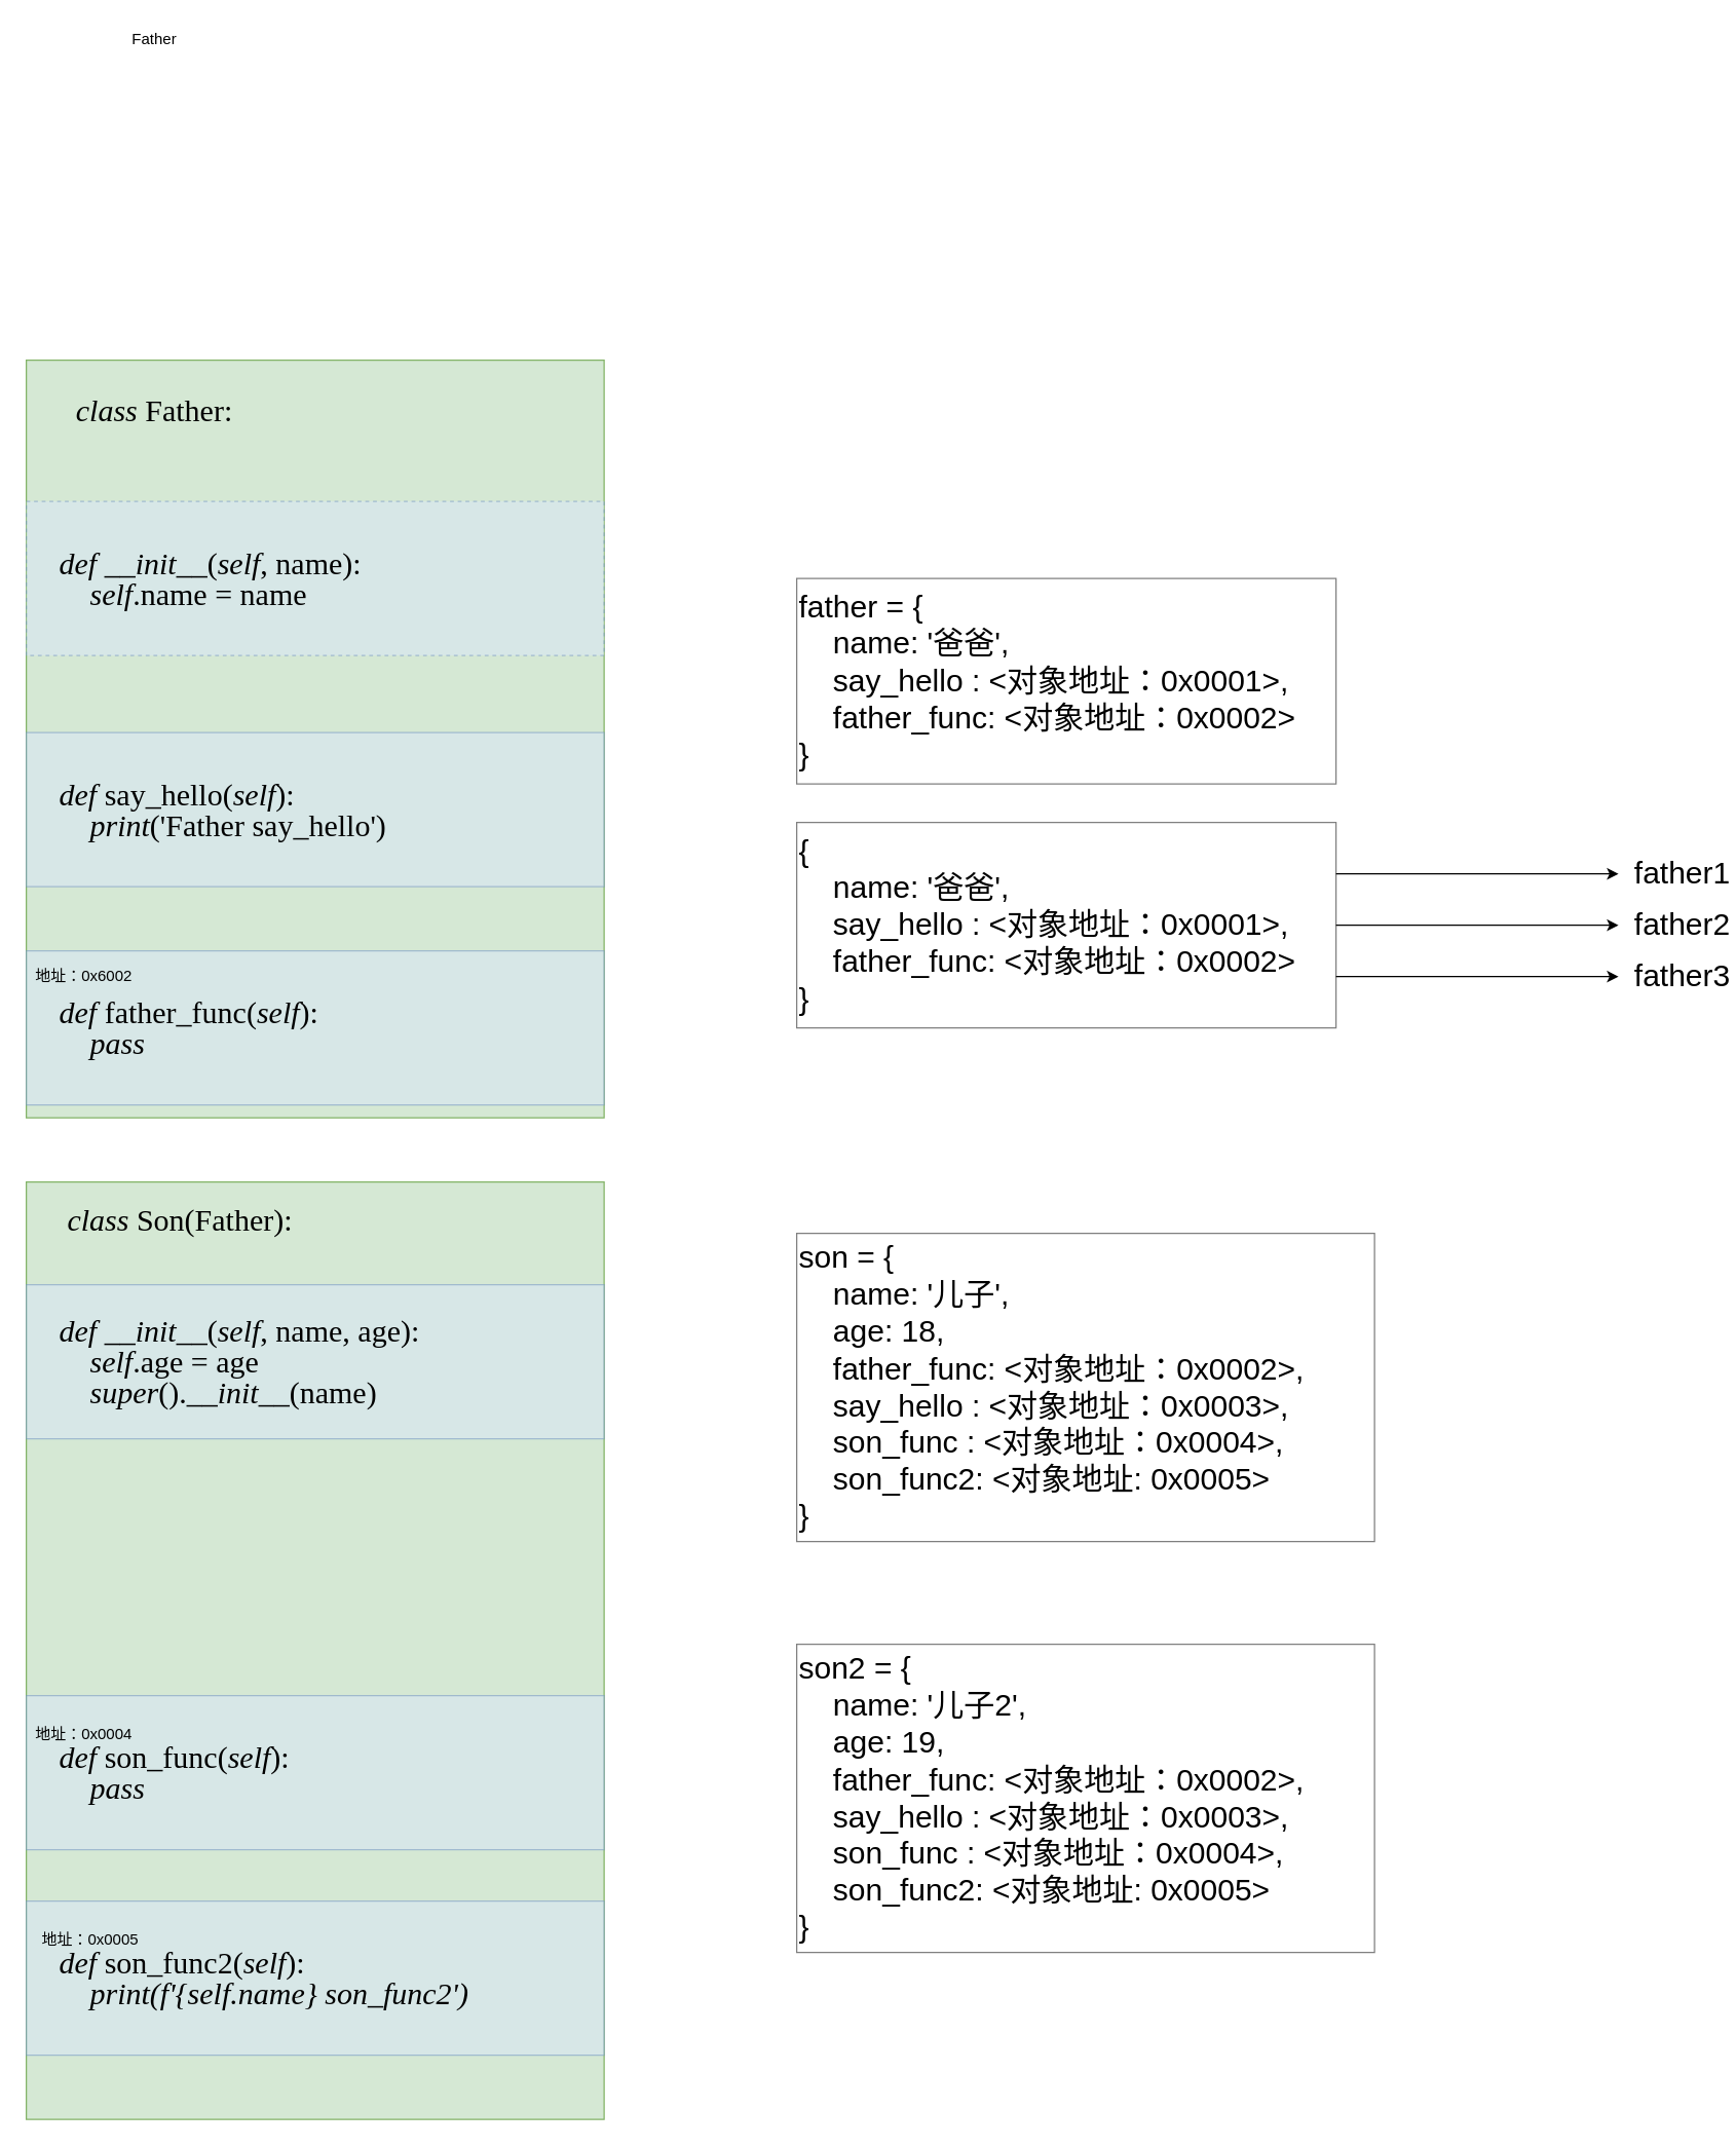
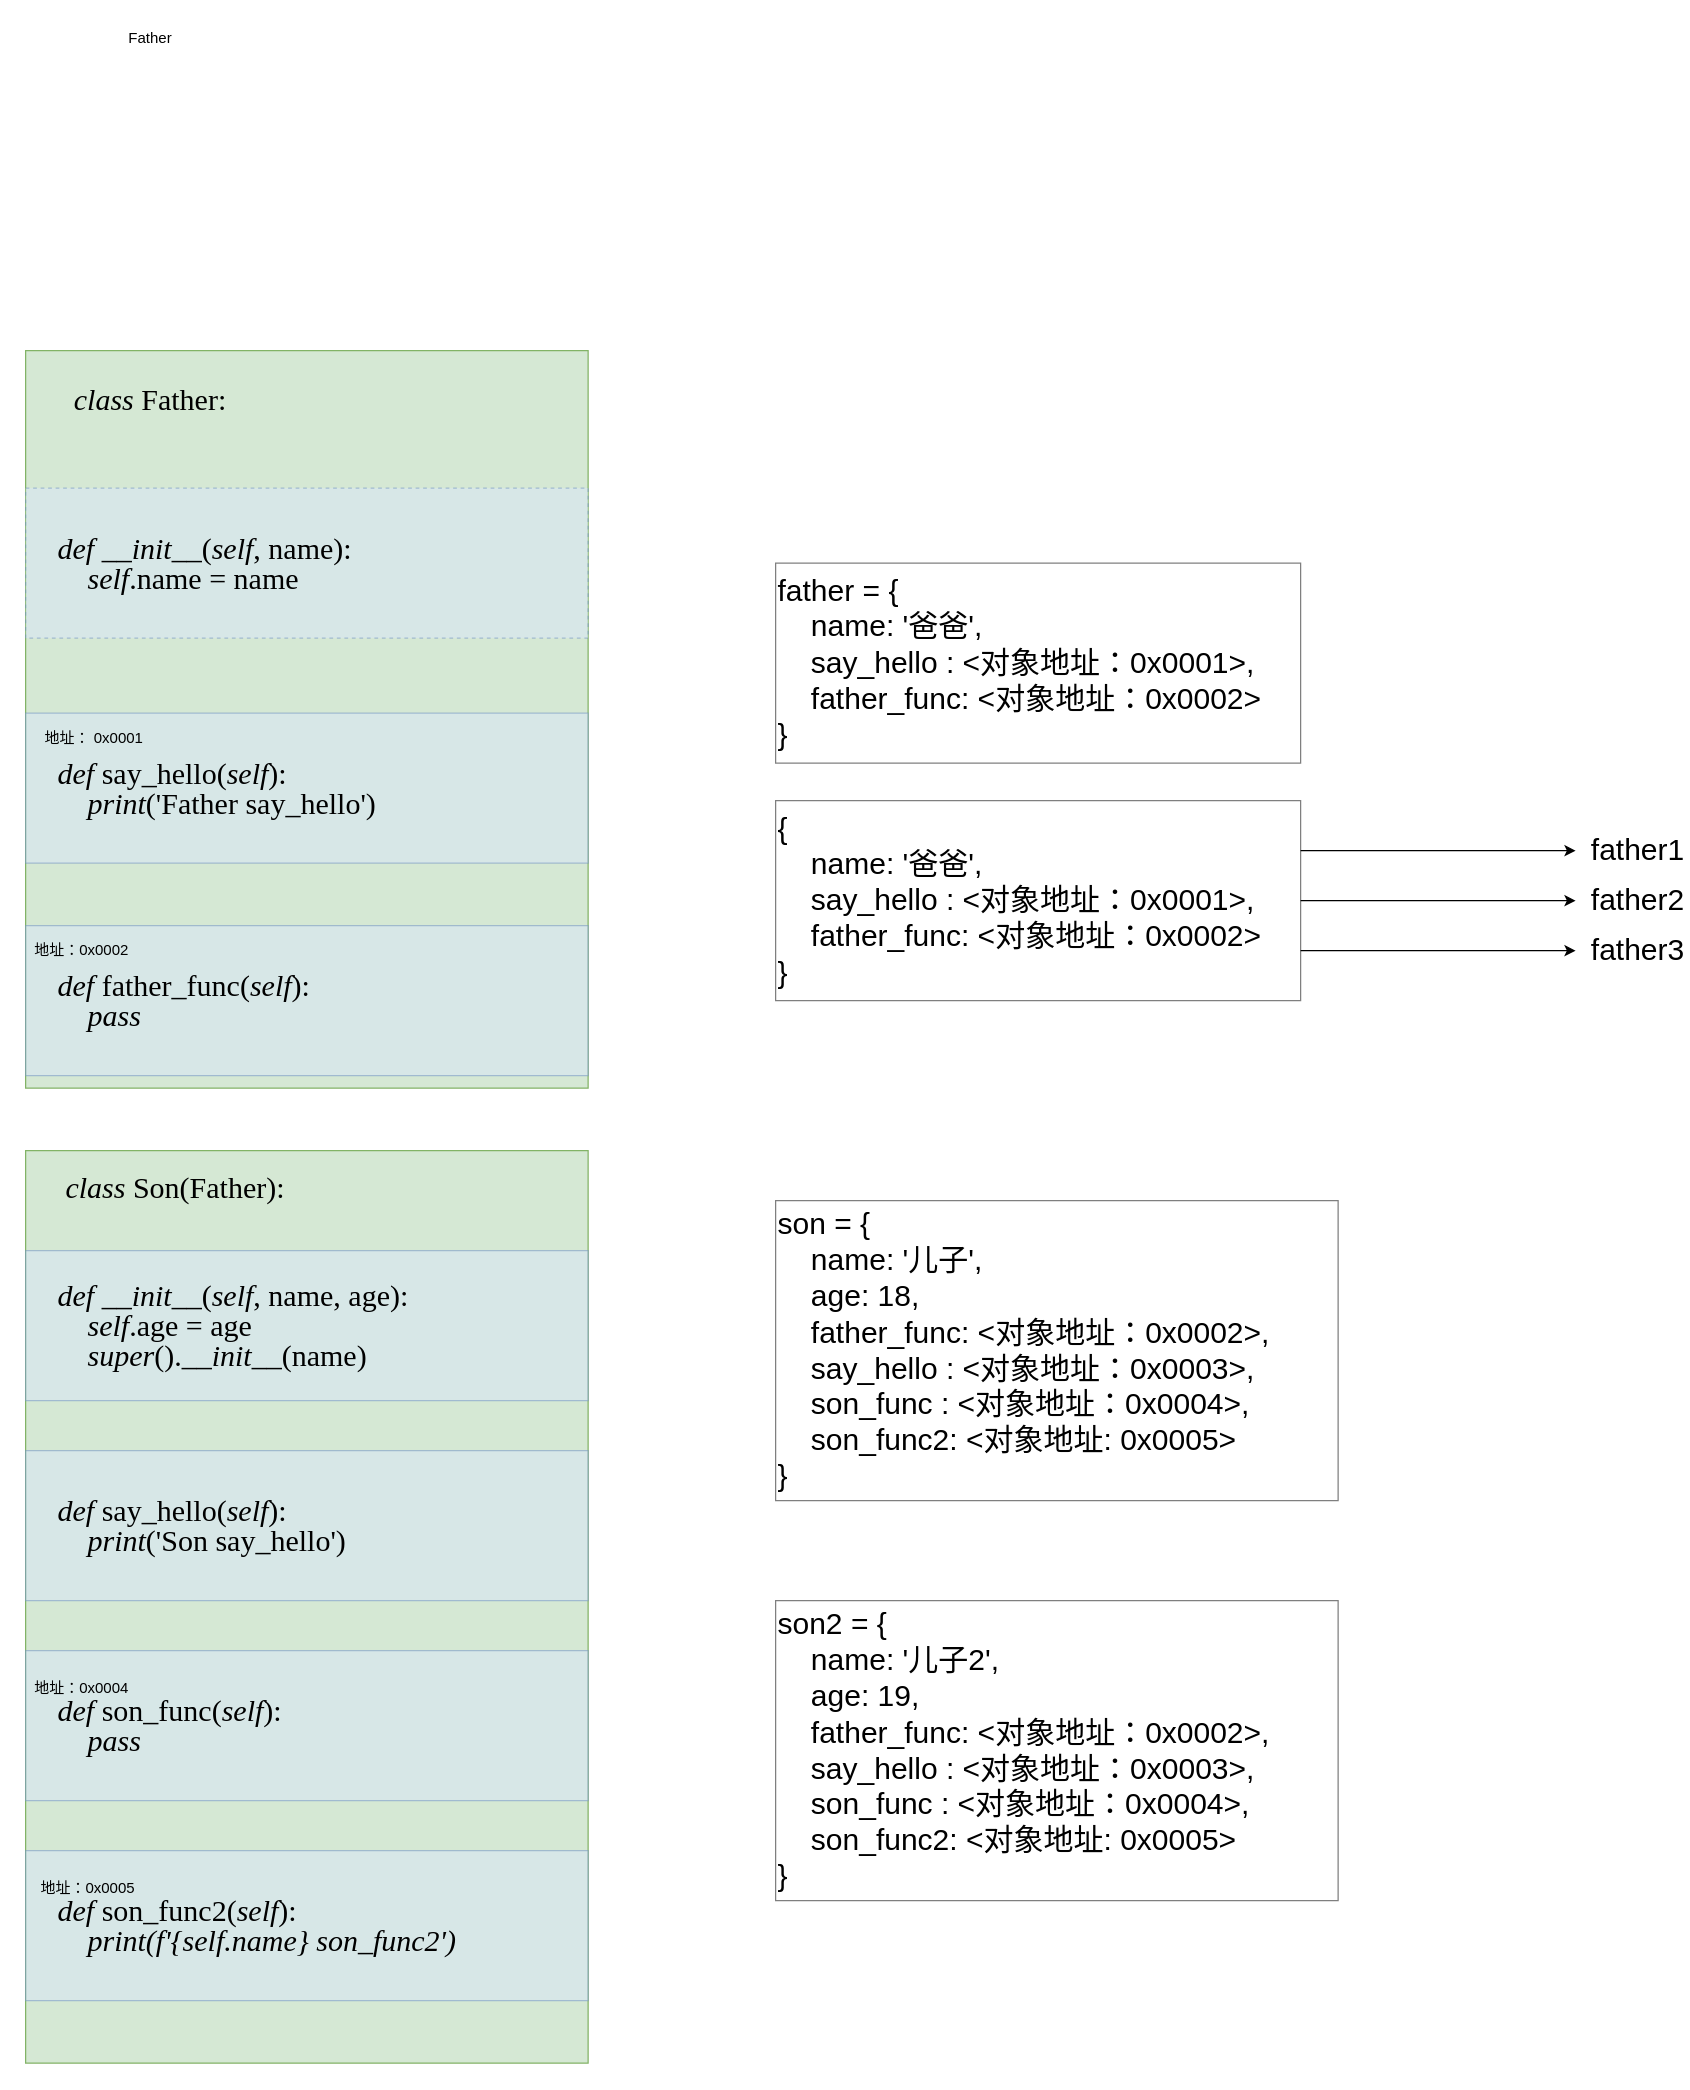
+ <mxCell id="14" value="地址： 0x0001" style="text;html=1;strokeColor=none;fillColor=none;align=center;verticalAlign=middle;whiteSpace=wrap;rounded=0;opacity=50;" parent="1" vertex="1"><mxGeometry x="25" y="580" width="100" height="20" as="geometry" /></mxCell>
- <mxCell id="15" value="地址：0x6002" style="text;html=1;strokeColor=none;fillColor=none;align=center;verticalAlign=middle;whiteSpace=wrap;rounded=0;opacity=50;" parent="1" vertex="1"><mxGeometry x="20" y="750" width="90" height="20" as="geometry" /></mxCell>
+ <mxCell id="15" value="地址：0x0002" style="text;html=1;strokeColor=none;fillColor=none;align=center;verticalAlign=middle;whiteSpace=wrap;rounded=0;opacity=50;" parent="1" vertex="1"><mxGeometry x="20" y="750" width="90" height="20" as="geometry" /></mxCell>
+ <mxCell id="9" value="&lt;pre style=&quot;font-family: &amp;#34;consolas&amp;#34; ; font-size: 18pt ; line-height: 100%&quot;&gt;&lt;pre style=&quot;font-family: &amp;#34;consolas&amp;#34; ; font-size: 18pt&quot;&gt;&lt;pre style=&quot;font-family: &amp;#34;consolas&amp;#34; ; font-size: 18pt&quot;&gt;&lt;span style=&quot;font-style: italic&quot;&gt;    def &lt;/span&gt;&lt;span&gt;say_hello&lt;/span&gt;&lt;span&gt;(&lt;/span&gt;&lt;span style=&quot;font-style: italic&quot;&gt;self&lt;/span&gt;&lt;span&gt;):&lt;br&gt;&lt;/span&gt;&lt;span&gt;        &lt;/span&gt;&lt;span style=&quot;font-style: italic&quot;&gt;print&lt;/span&gt;&lt;span&gt;(&lt;/span&gt;&lt;span&gt;'Son say_hello'&lt;/span&gt;&lt;span&gt;)&lt;/span&gt;&lt;/pre&gt;&lt;/pre&gt;&lt;/pre&gt;" style="rounded=0;whiteSpace=wrap;html=1;align=left;fillColor=#dae8fc;strokeColor=#6c8ebf;opacity=50;" parent="1" vertex="1"><mxGeometry x="20" y="1160" width="450" height="120" as="geometry" /></mxCell>
